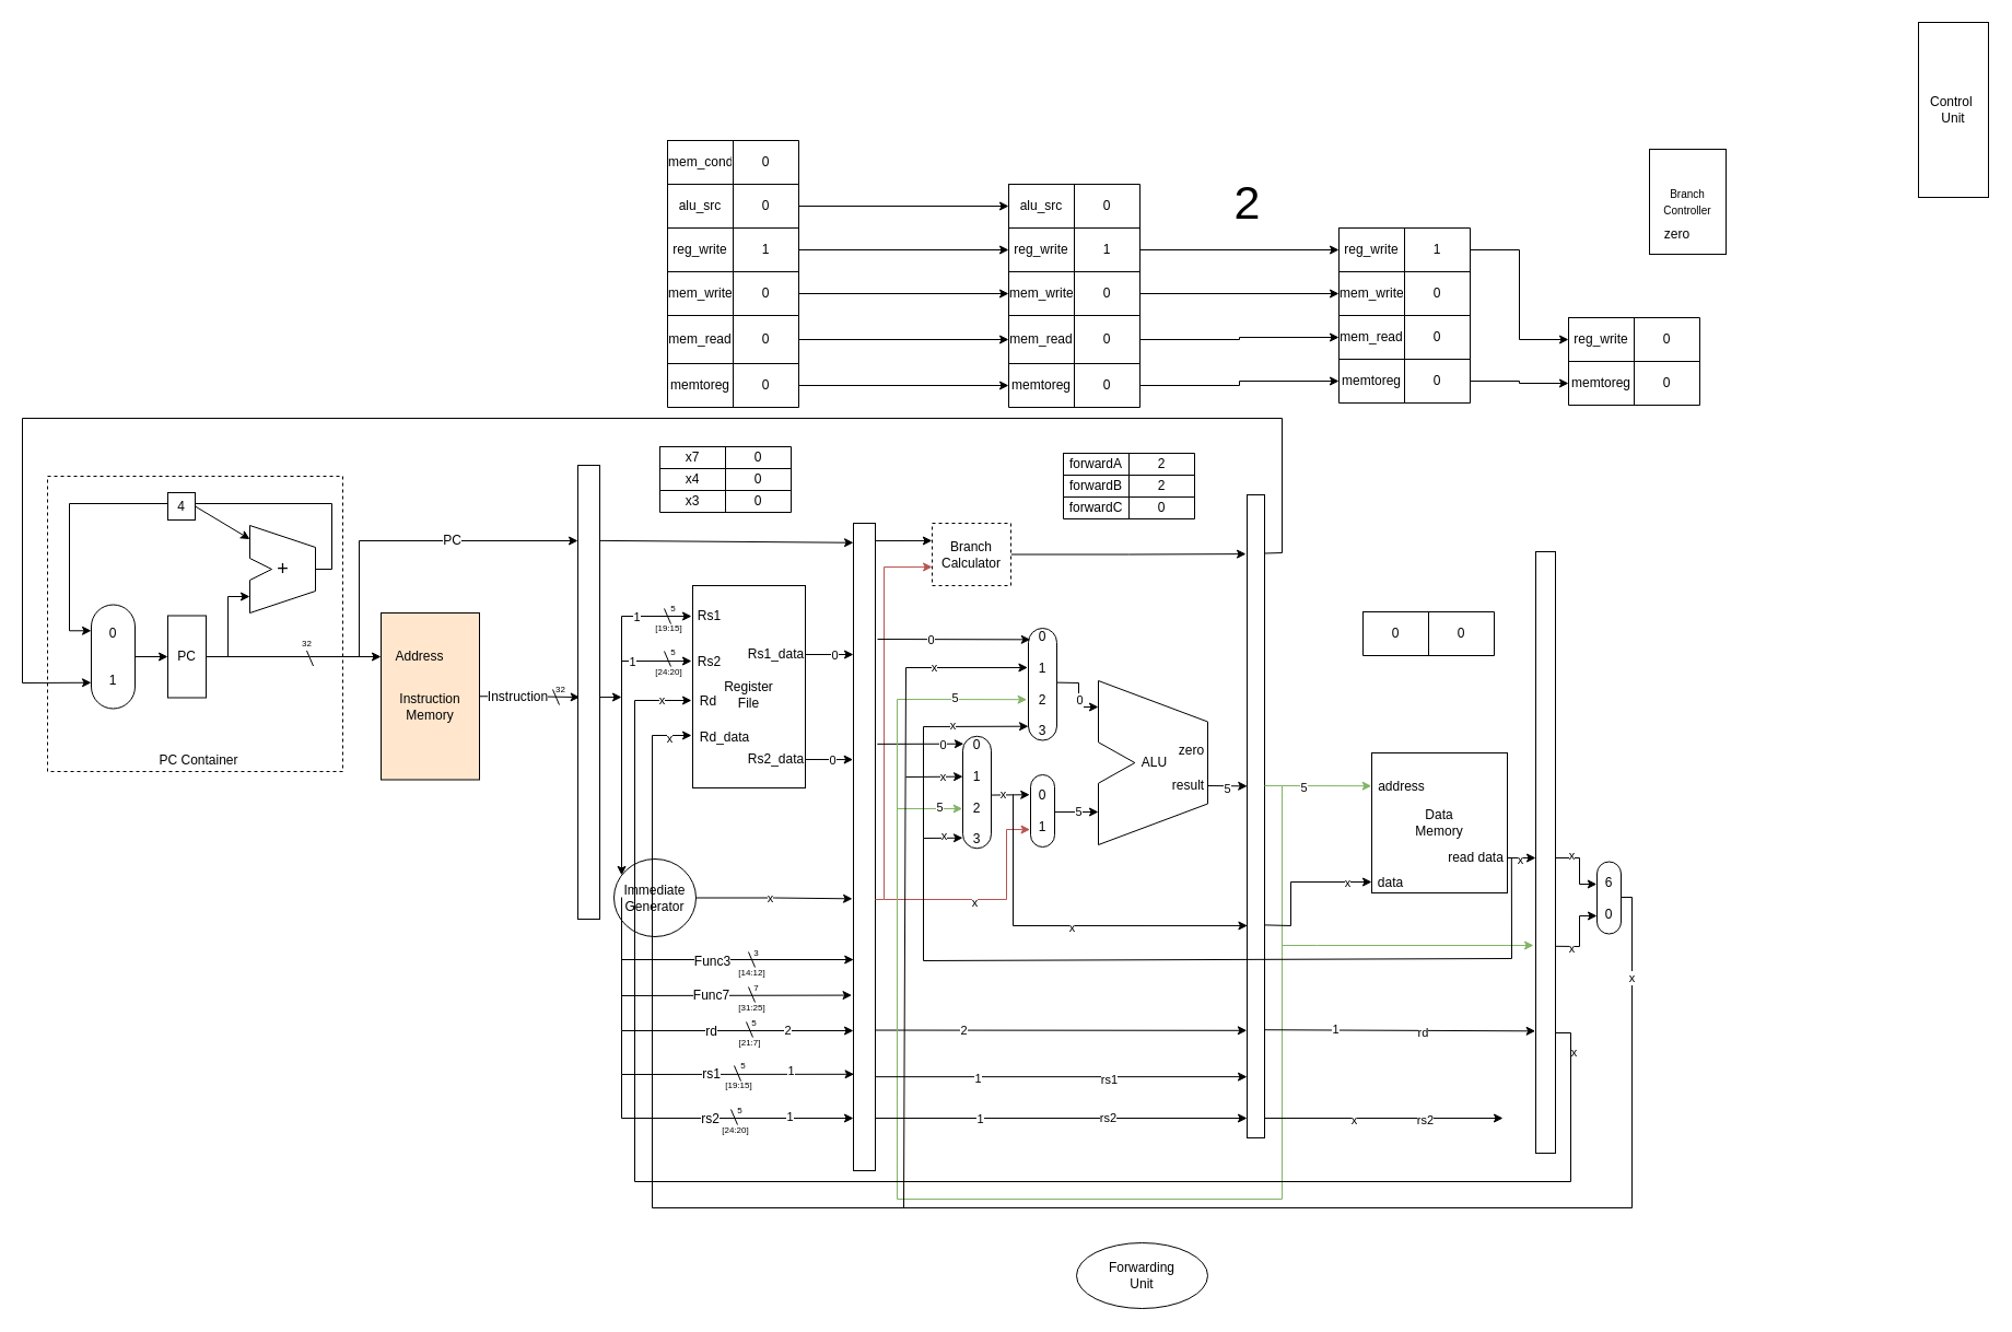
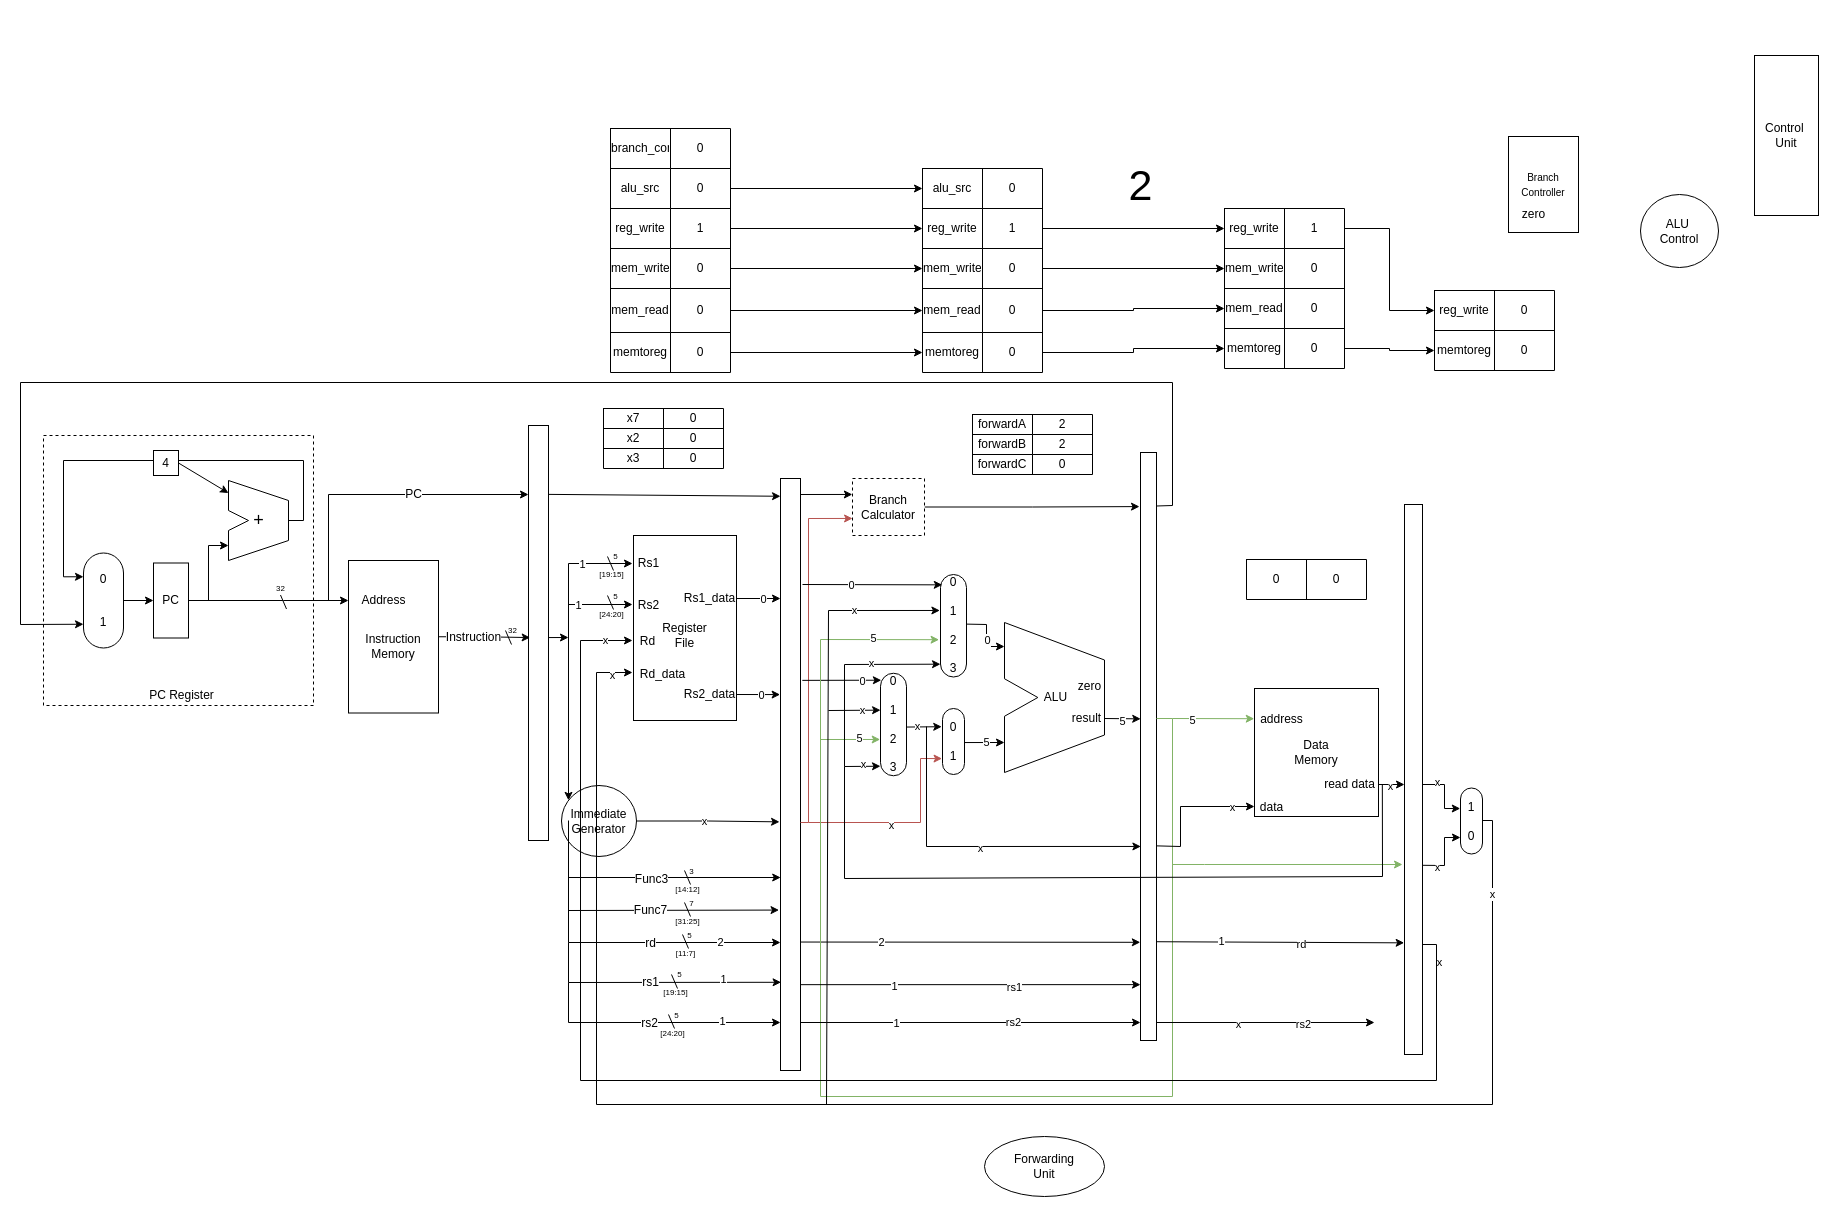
- <mxCell id="159" value="Control&amp;nbsp;&lt;br&gt;Unit" style="rounded=0;whiteSpace=wrap;html=1;strokeColor=default;fontFamily=Helvetica;fontSize=12;fontColor=default;fillColor=default;" parent="1" vertex="1"><mxGeometry x="1754" y="20" width="64" height="160" as="geometry" /></mxCell>
+ <mxCell id="159" value="Control&amp;nbsp;&lt;br&gt;Unit" style="rounded=0;whiteSpace=wrap;html=1;strokeColor=default;fontFamily=Helvetica;fontSize=12;fontColor=default;fillColor=default;" parent="1" vertex="1"><mxGeometry x="1754" y="55" width="64" height="160" as="geometry" /></mxCell>
- <mxCell id="178" value="mem_condition" style="shape=partialRectangle;html=1;whiteSpace=wrap;connectable=0;strokeColor=inherit;overflow=hidden;fillColor=none;top=0;left=0;bottom=0;right=0;pointerEvents=1;" vertex="1" parent="177"><mxGeometry width="60" height="40" as="geometry"><mxRectangle width="60" height="40" as="alternateBounds" /></mxGeometry></mxCell>
+ <mxCell id="178" value="branch_condition" style="shape=partialRectangle;html=1;whiteSpace=wrap;connectable=0;strokeColor=inherit;overflow=hidden;fillColor=none;top=0;left=0;bottom=0;right=0;pointerEvents=1;" vertex="1" parent="177"><mxGeometry width="60" height="40" as="geometry"><mxRectangle width="60" height="40" as="alternateBounds" /></mxGeometry></mxCell>
+ <mxCell id="160" value="ALU&amp;nbsp;&lt;br&gt;Control" style="ellipse;whiteSpace=wrap;html=1;strokeColor=default;fontFamily=Helvetica;fontSize=12;fontColor=default;fillColor=default;" parent="1" vertex="1"><mxGeometry x="1640" y="194" width="78" height="73" as="geometry" /></mxCell>
- <mxCell id="255" value="x4" style="shape=partialRectangle;html=1;whiteSpace=wrap;connectable=0;strokeColor=inherit;overflow=hidden;fillColor=none;top=0;left=0;bottom=0;right=0;pointerEvents=1;" vertex="1" parent="254"><mxGeometry width="60" height="20" as="geometry"><mxRectangle width="60" height="20" as="alternateBounds" /></mxGeometry></mxCell>
+ <mxCell id="255" value="x2" style="shape=partialRectangle;html=1;whiteSpace=wrap;connectable=0;strokeColor=inherit;overflow=hidden;fillColor=none;top=0;left=0;bottom=0;right=0;pointerEvents=1;" vertex="1" parent="254"><mxGeometry width="60" height="20" as="geometry"><mxRectangle width="60" height="20" as="alternateBounds" /></mxGeometry></mxCell>
- <mxCell id="18" value="Instruction&lt;br&gt;Memory" style="rounded=0;whiteSpace=wrap;html=1;spacingTop=20;fillColor=#ffe6cc;" parent="17" vertex="1"><mxGeometry width="90" height="152.5" as="geometry" /></mxCell>
+ <mxCell id="18" value="Instruction&lt;br&gt;Memory" style="rounded=0;whiteSpace=wrap;html=1;spacingTop=20;" parent="17" vertex="1"><mxGeometry width="90" height="152.5" as="geometry" /></mxCell>
- <mxCell id="23" value="PC Container" style="text;html=1;align=center;verticalAlign=middle;resizable=0;points=[];autosize=1;strokeColor=none;fillColor=none;fontSize=12;fontFamily=Helvetica;fontColor=default;allowArrows=0;connectable=0;" parent="1" vertex="1"><mxGeometry x="133" y="680" width="95" height="30" as="geometry" /></mxCell>
+ <mxCell id="23" value="PC Register" style="text;html=1;align=center;verticalAlign=middle;resizable=0;points=[];autosize=1;strokeColor=none;fillColor=none;fontSize=12;fontFamily=Helvetica;fontColor=default;allowArrows=0;connectable=0;" parent="1" vertex="1"><mxGeometry x="133" y="680" width="95" height="30" as="geometry" /></mxCell>
- <mxCell id="142" value="6&lt;br&gt;&lt;br&gt;0" style="rounded=1;whiteSpace=wrap;html=1;strokeColor=default;fontFamily=Helvetica;fontSize=12;fontColor=default;fillColor=default;direction=south;arcSize=50;" parent="1" vertex="1"><mxGeometry x="1460" y="787.5" width="22" height="66" as="geometry" /></mxCell>
+ <mxCell id="142" value="1&lt;br&gt;&lt;br&gt;0" style="rounded=1;whiteSpace=wrap;html=1;strokeColor=default;fontFamily=Helvetica;fontSize=12;fontColor=default;fillColor=default;direction=south;arcSize=50;" parent="1" vertex="1"><mxGeometry x="1460" y="787.5" width="22" height="66" as="geometry" /></mxCell>
- <mxCell id="74" value="&lt;font style=&quot;font-size: 8px;&quot;&gt;[21:7]&lt;/font&gt;" style="text;html=1;align=center;verticalAlign=middle;resizable=0;points=[];autosize=1;strokeColor=none;fillColor=none;fontSize=12;fontFamily=Helvetica;fontColor=default;allowArrows=0;connectable=0;" parent="1" vertex="1"><mxGeometry x="666" y="938" width="38" height="28" as="geometry" /></mxCell>
+ <mxCell id="74" value="&lt;font style=&quot;font-size: 8px;&quot;&gt;[11:7]&lt;/font&gt;" style="text;html=1;align=center;verticalAlign=middle;resizable=0;points=[];autosize=1;strokeColor=none;fillColor=none;fontSize=12;fontFamily=Helvetica;fontColor=default;allowArrows=0;connectable=0;" parent="1" vertex="1"><mxGeometry x="666" y="938" width="38" height="28" as="geometry" /></mxCell>
